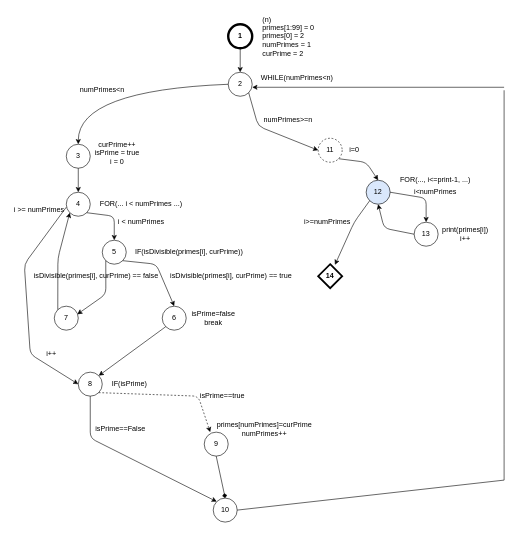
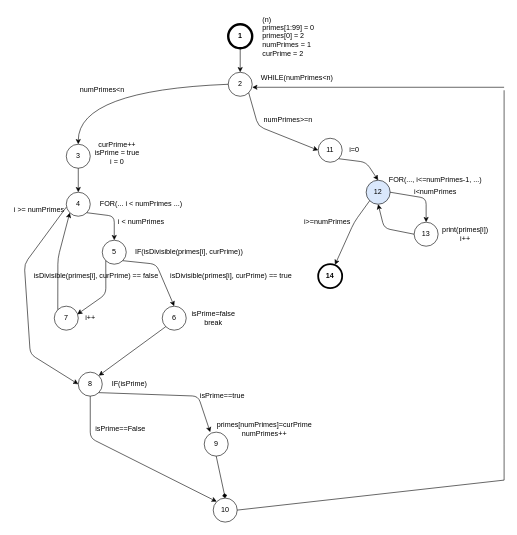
- <mxCell id="46" value="11" style="ellipse;whiteSpace=wrap;html=1;dashed=1;" vertex="1" parent="1"><mxGeometry x="530" y="230" width="40" height="40" as="geometry" /></mxCell>
+ <mxCell id="46" value="11" style="ellipse;whiteSpace=wrap;html=1;" vertex="1" parent="1"><mxGeometry x="530" y="230" width="40" height="40" as="geometry" /></mxCell>
- <mxCell id="60" value="FOR(..., i&amp;lt;=print-1, ...)" style="text;html=1;align=center;verticalAlign=middle;resizable=0;points=[];autosize=1;" vertex="1" parent="1"><mxGeometry x="640" y="290" width="170" height="20" as="geometry" /></mxCell>
+ <mxCell id="60" value="FOR(..., i&amp;lt;=numPrimes-1, ...)" style="text;html=1;align=center;verticalAlign=middle;resizable=0;points=[];autosize=1;" vertex="1" parent="1"><mxGeometry x="640" y="290" width="170" height="20" as="geometry" /></mxCell>
- <mxCell id="59" value="14" style="rhombus;whiteSpace=wrap;html=1;fontStyle=1;strokeWidth=3;" vertex="1" parent="1"><mxGeometry x="530" y="440" width="40" height="40" as="geometry" /></mxCell>
+ <mxCell id="59" value="14" style="ellipse;whiteSpace=wrap;html=1;fontStyle=1;strokeWidth=3;" vertex="1" parent="1"><mxGeometry x="530" y="440" width="40" height="40" as="geometry" /></mxCell>
- <mxCell id="61" value="i++" style="text;html=1;align=center;verticalAlign=middle;resizable=0;points=[];autosize=1;" vertex="1" parent="1"><mxGeometry x="70" y="580" width="30" height="20" as="geometry" /></mxCell>
+ <mxCell id="61" value="i++" style="text;html=1;align=center;verticalAlign=middle;resizable=0;points=[];autosize=1;" vertex="1" parent="1"><mxGeometry x="135" y="520" width="30" height="20" as="geometry" /></mxCell>
- <mxCell id="36" value="" style="endArrow=classic;html=1;exitX=1;exitY=1;exitDx=0;exitDy=0;entryX=0.25;entryY=0;entryDx=0;entryDy=0;entryPerimeter=0;dashed=1;" edge="1" parent="1" source="31" target="40"><mxGeometry width="50" height="50" relative="1" as="geometry"><mxPoint x="220" y="630" as="sourcePoint" /><mxPoint x="360" y="720" as="targetPoint" /><Array as="points"><mxPoint x="330" y="660" /></Array></mxGeometry></mxCell>
+ <mxCell id="36" value="" style="endArrow=classic;html=1;exitX=1;exitY=1;exitDx=0;exitDy=0;entryX=0.25;entryY=0;entryDx=0;entryDy=0;entryPerimeter=0;" edge="1" parent="1" source="31" target="40"><mxGeometry width="50" height="50" relative="1" as="geometry"><mxPoint x="220" y="630" as="sourcePoint" /><mxPoint x="360" y="720" as="targetPoint" /><Array as="points"><mxPoint x="330" y="660" /></Array></mxGeometry></mxCell>
